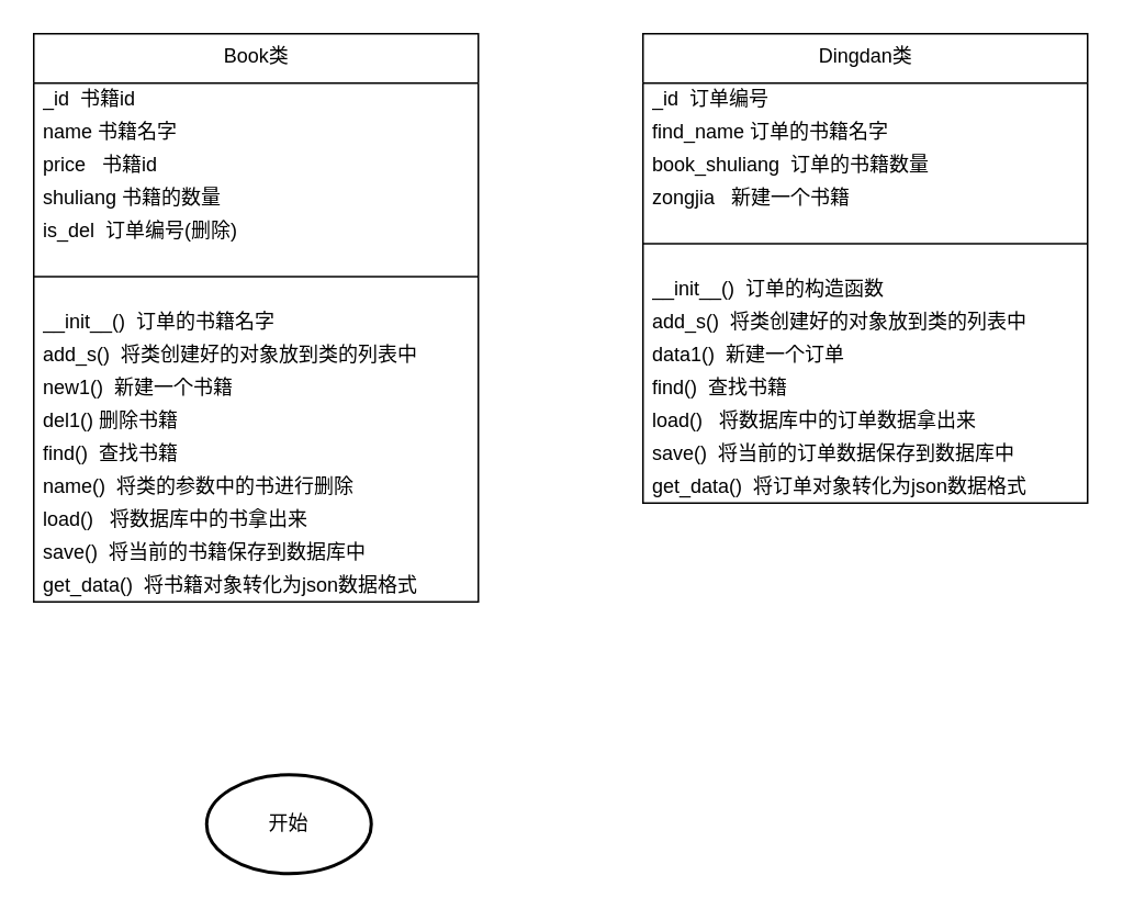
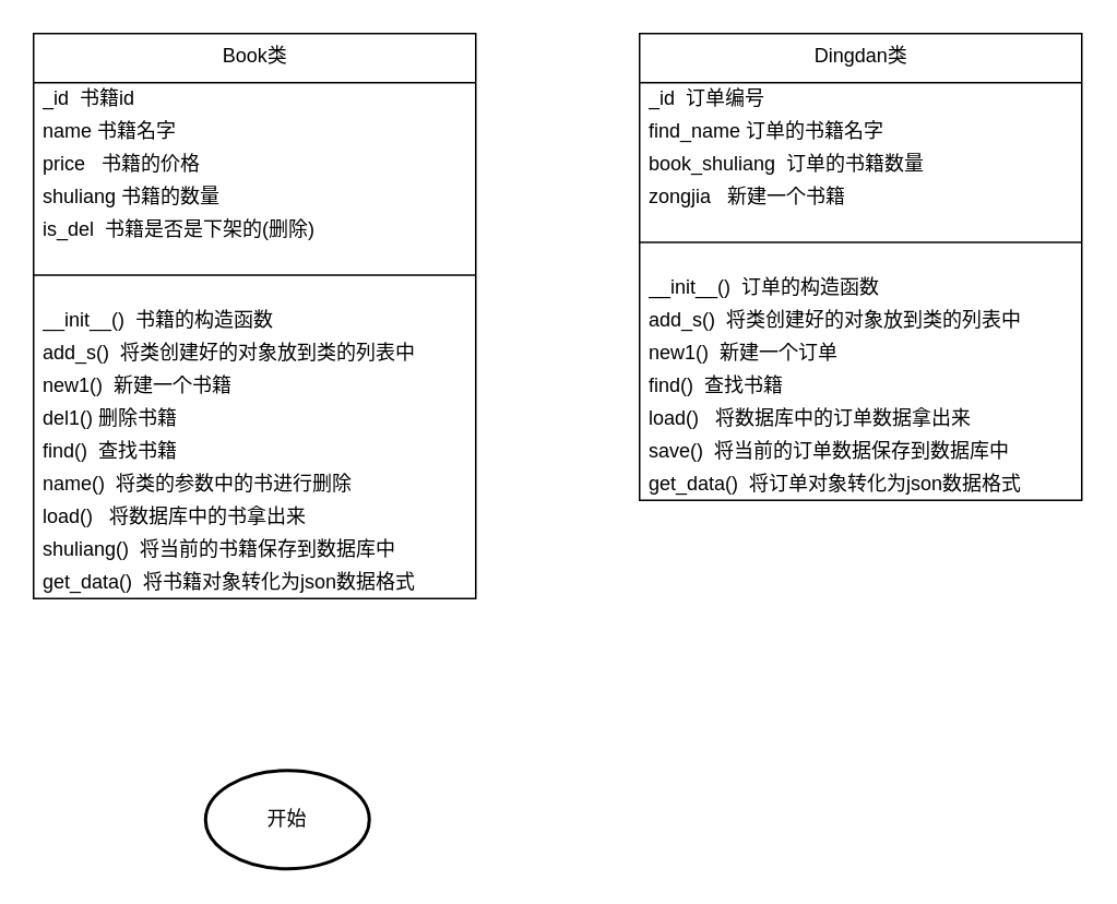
- <mxCell id="5" value="&lt;font color=&quot;#000000&quot;&gt;price&amp;nbsp; &amp;nbsp;书籍id&lt;/font&gt;" style="text;html=1;strokeColor=none;fillColor=none;align=left;verticalAlign=middle;spacingLeft=4;spacingRight=4;overflow=hidden;rotatable=0;points=[[0,0.5],[1,0.5]];portConstraint=eastwest;fontColor=#808080;" parent="2" vertex="1"><mxGeometry y="70" width="270" height="20" as="geometry" /></mxCell>
+ <mxCell id="5" value="&lt;font color=&quot;#000000&quot;&gt;price&amp;nbsp; &amp;nbsp;书籍的价格&lt;/font&gt;" style="text;html=1;strokeColor=none;fillColor=none;align=left;verticalAlign=middle;spacingLeft=4;spacingRight=4;overflow=hidden;rotatable=0;points=[[0,0.5],[1,0.5]];portConstraint=eastwest;fontColor=#808080;" parent="2" vertex="1"><mxGeometry y="70" width="270" height="20" as="geometry" /></mxCell>
- <mxCell id="7" value="is_del&amp;nbsp; 订单编号(删除)" style="text;html=1;strokeColor=none;fillColor=none;align=left;verticalAlign=middle;spacingLeft=4;spacingRight=4;overflow=hidden;rotatable=0;points=[[0,0.5],[1,0.5]];portConstraint=eastwest;" parent="2" vertex="1"><mxGeometry y="110" width="270" height="20" as="geometry" /></mxCell>
+ <mxCell id="7" value="is_del&amp;nbsp; 书籍是否是下架的(删除)" style="text;html=1;strokeColor=none;fillColor=none;align=left;verticalAlign=middle;spacingLeft=4;spacingRight=4;overflow=hidden;rotatable=0;points=[[0,0.5],[1,0.5]];portConstraint=eastwest;" parent="2" vertex="1"><mxGeometry y="110" width="270" height="20" as="geometry" /></mxCell>
- <mxCell id="9" value="__init__()&amp;nbsp; 订单的书籍名字" style="text;html=1;strokeColor=none;fillColor=none;align=left;verticalAlign=middle;spacingLeft=4;spacingRight=4;overflow=hidden;rotatable=0;points=[[0,0.5],[1,0.5]];portConstraint=eastwest;" parent="2" vertex="1"><mxGeometry y="165" width="270" height="20" as="geometry" /></mxCell>
+ <mxCell id="9" value="__init__()&amp;nbsp; 书籍的构造函数" style="text;html=1;strokeColor=none;fillColor=none;align=left;verticalAlign=middle;spacingLeft=4;spacingRight=4;overflow=hidden;rotatable=0;points=[[0,0.5],[1,0.5]];portConstraint=eastwest;" parent="2" vertex="1"><mxGeometry y="165" width="270" height="20" as="geometry" /></mxCell>
- <mxCell id="26" value="data1()&amp;nbsp; 新建一个订单" style="text;html=1;strokeColor=none;fillColor=none;align=left;verticalAlign=middle;spacingLeft=4;spacingRight=4;overflow=hidden;rotatable=0;points=[[0,0.5],[1,0.5]];portConstraint=eastwest;" parent="18" vertex="1"><mxGeometry y="185" width="270" height="20" as="geometry" /></mxCell>
+ <mxCell id="26" value="new1()&amp;nbsp; 新建一个订单" style="text;html=1;strokeColor=none;fillColor=none;align=left;verticalAlign=middle;spacingLeft=4;spacingRight=4;overflow=hidden;rotatable=0;points=[[0,0.5],[1,0.5]];portConstraint=eastwest;" parent="18" vertex="1"><mxGeometry y="185" width="270" height="20" as="geometry" /></mxCell>
- <mxCell id="16" value="save()&amp;nbsp; 将当前的书籍保存到数据库中" style="text;html=1;strokeColor=none;fillColor=none;align=left;verticalAlign=middle;spacingLeft=4;spacingRight=4;overflow=hidden;rotatable=0;points=[[0,0.5],[1,0.5]];portConstraint=eastwest;" parent="2" vertex="1"><mxGeometry y="305" width="270" height="20" as="geometry" /></mxCell>
+ <mxCell id="16" value="shuliang()&amp;nbsp; 将当前的书籍保存到数据库中" style="text;html=1;strokeColor=none;fillColor=none;align=left;verticalAlign=middle;spacingLeft=4;spacingRight=4;overflow=hidden;rotatable=0;points=[[0,0.5],[1,0.5]];portConstraint=eastwest;" parent="2" vertex="1"><mxGeometry y="305" width="270" height="20" as="geometry" /></mxCell>
